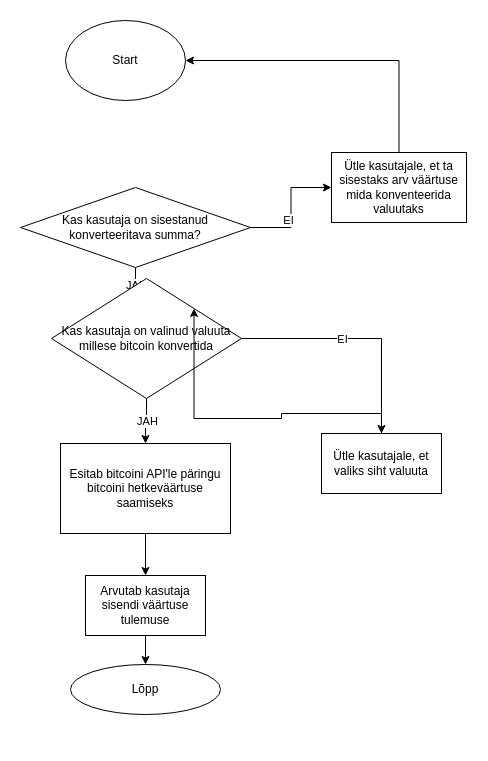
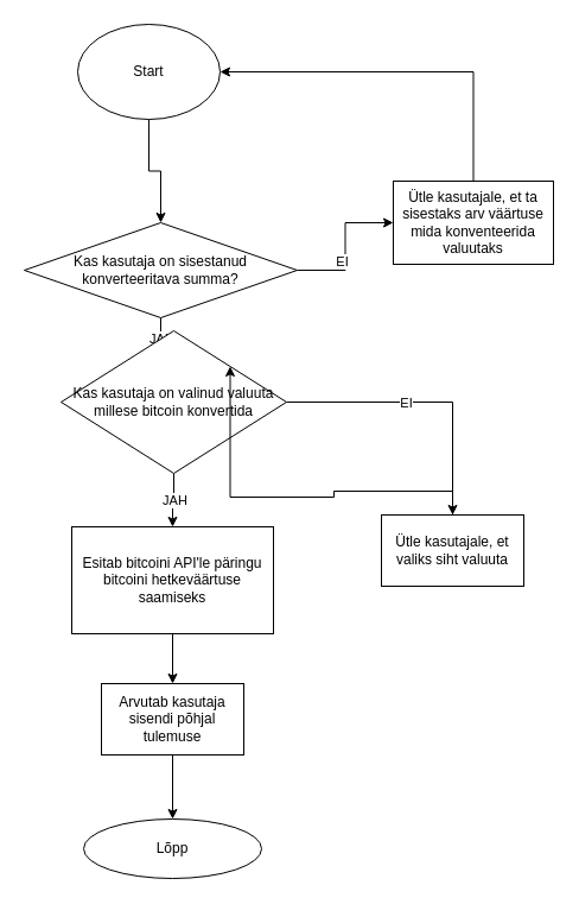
+ <mxCell id="2" value="" style="edgeStyle=orthogonalEdgeStyle;rounded=0;orthogonalLoop=1;jettySize=auto;html=1;" edge="1" parent="1" source="3" target="8"><mxGeometry relative="1" as="geometry" /></mxCell>
- <mxCell id="21" value="Arvutab kasutaja sisendi väärtuse tulemuse" style="whiteSpace=wrap;html=1;" vertex="1" parent="1"><mxGeometry x="85" y="575" width="120" height="60" as="geometry" /></mxCell>
+ <mxCell id="21" value="Arvutab kasutaja sisendi põhjal tulemuse" style="whiteSpace=wrap;html=1;" vertex="1" parent="1"><mxGeometry x="85" y="575" width="120" height="60" as="geometry" /></mxCell>
- <mxCell id="22" value="Lõpp" style="ellipse;whiteSpace=wrap;html=1;" vertex="1" parent="1"><mxGeometry x="70" y="664" width="150" height="50" as="geometry" /></mxCell>
+ <mxCell id="22" value="Lõpp" style="ellipse;whiteSpace=wrap;html=1;" vertex="1" parent="1"><mxGeometry x="70" y="689" width="150" height="50" as="geometry" /></mxCell>
